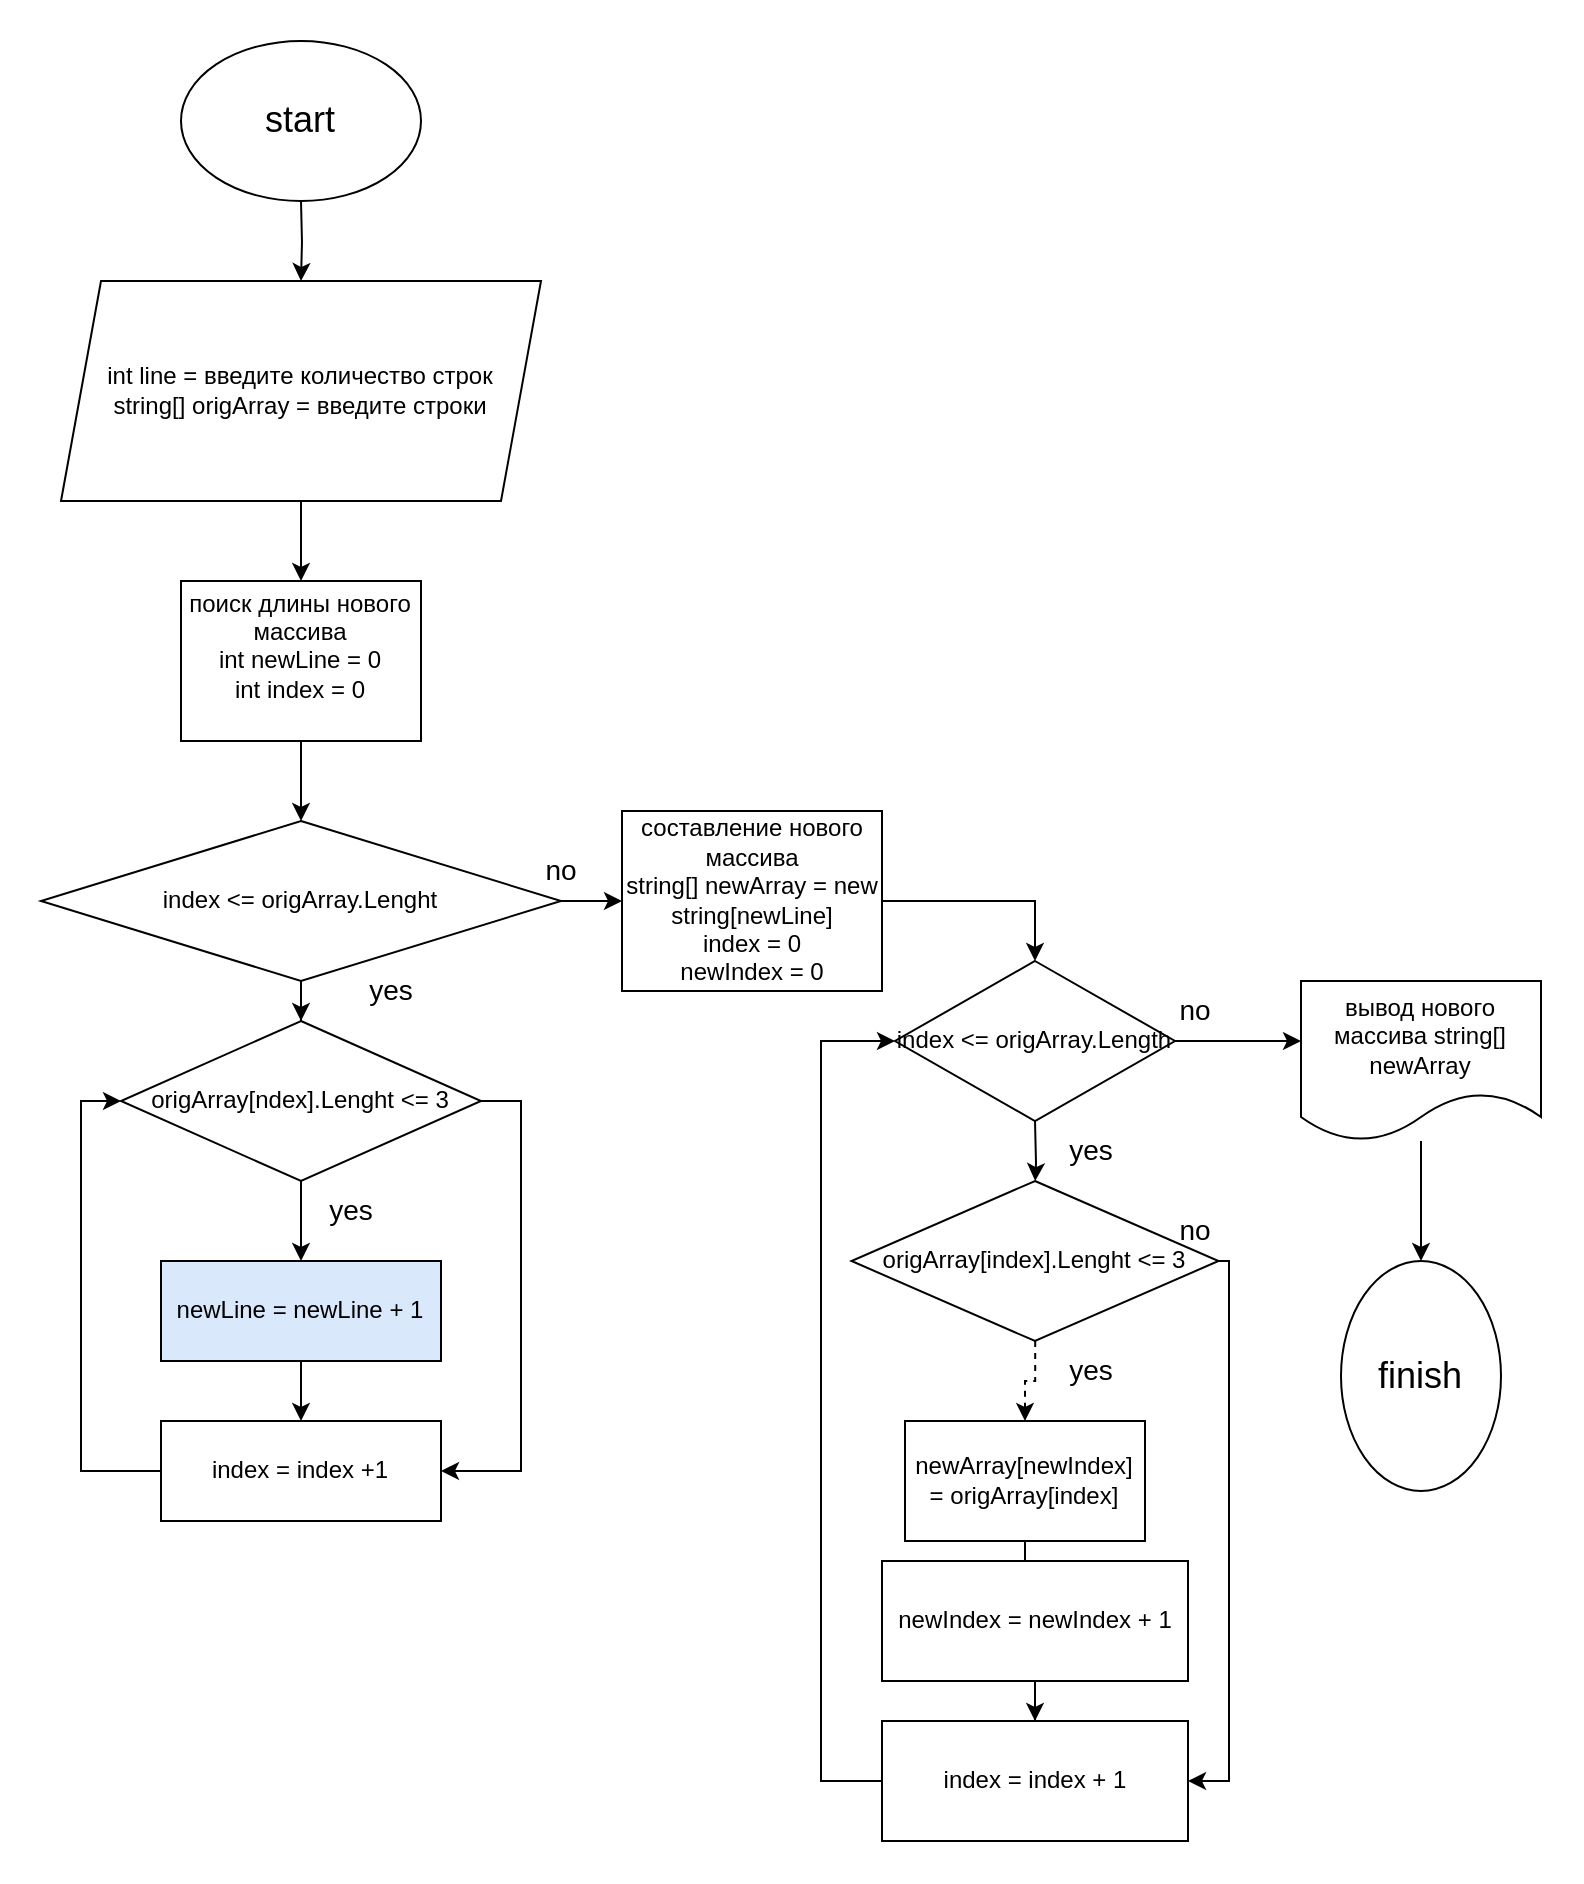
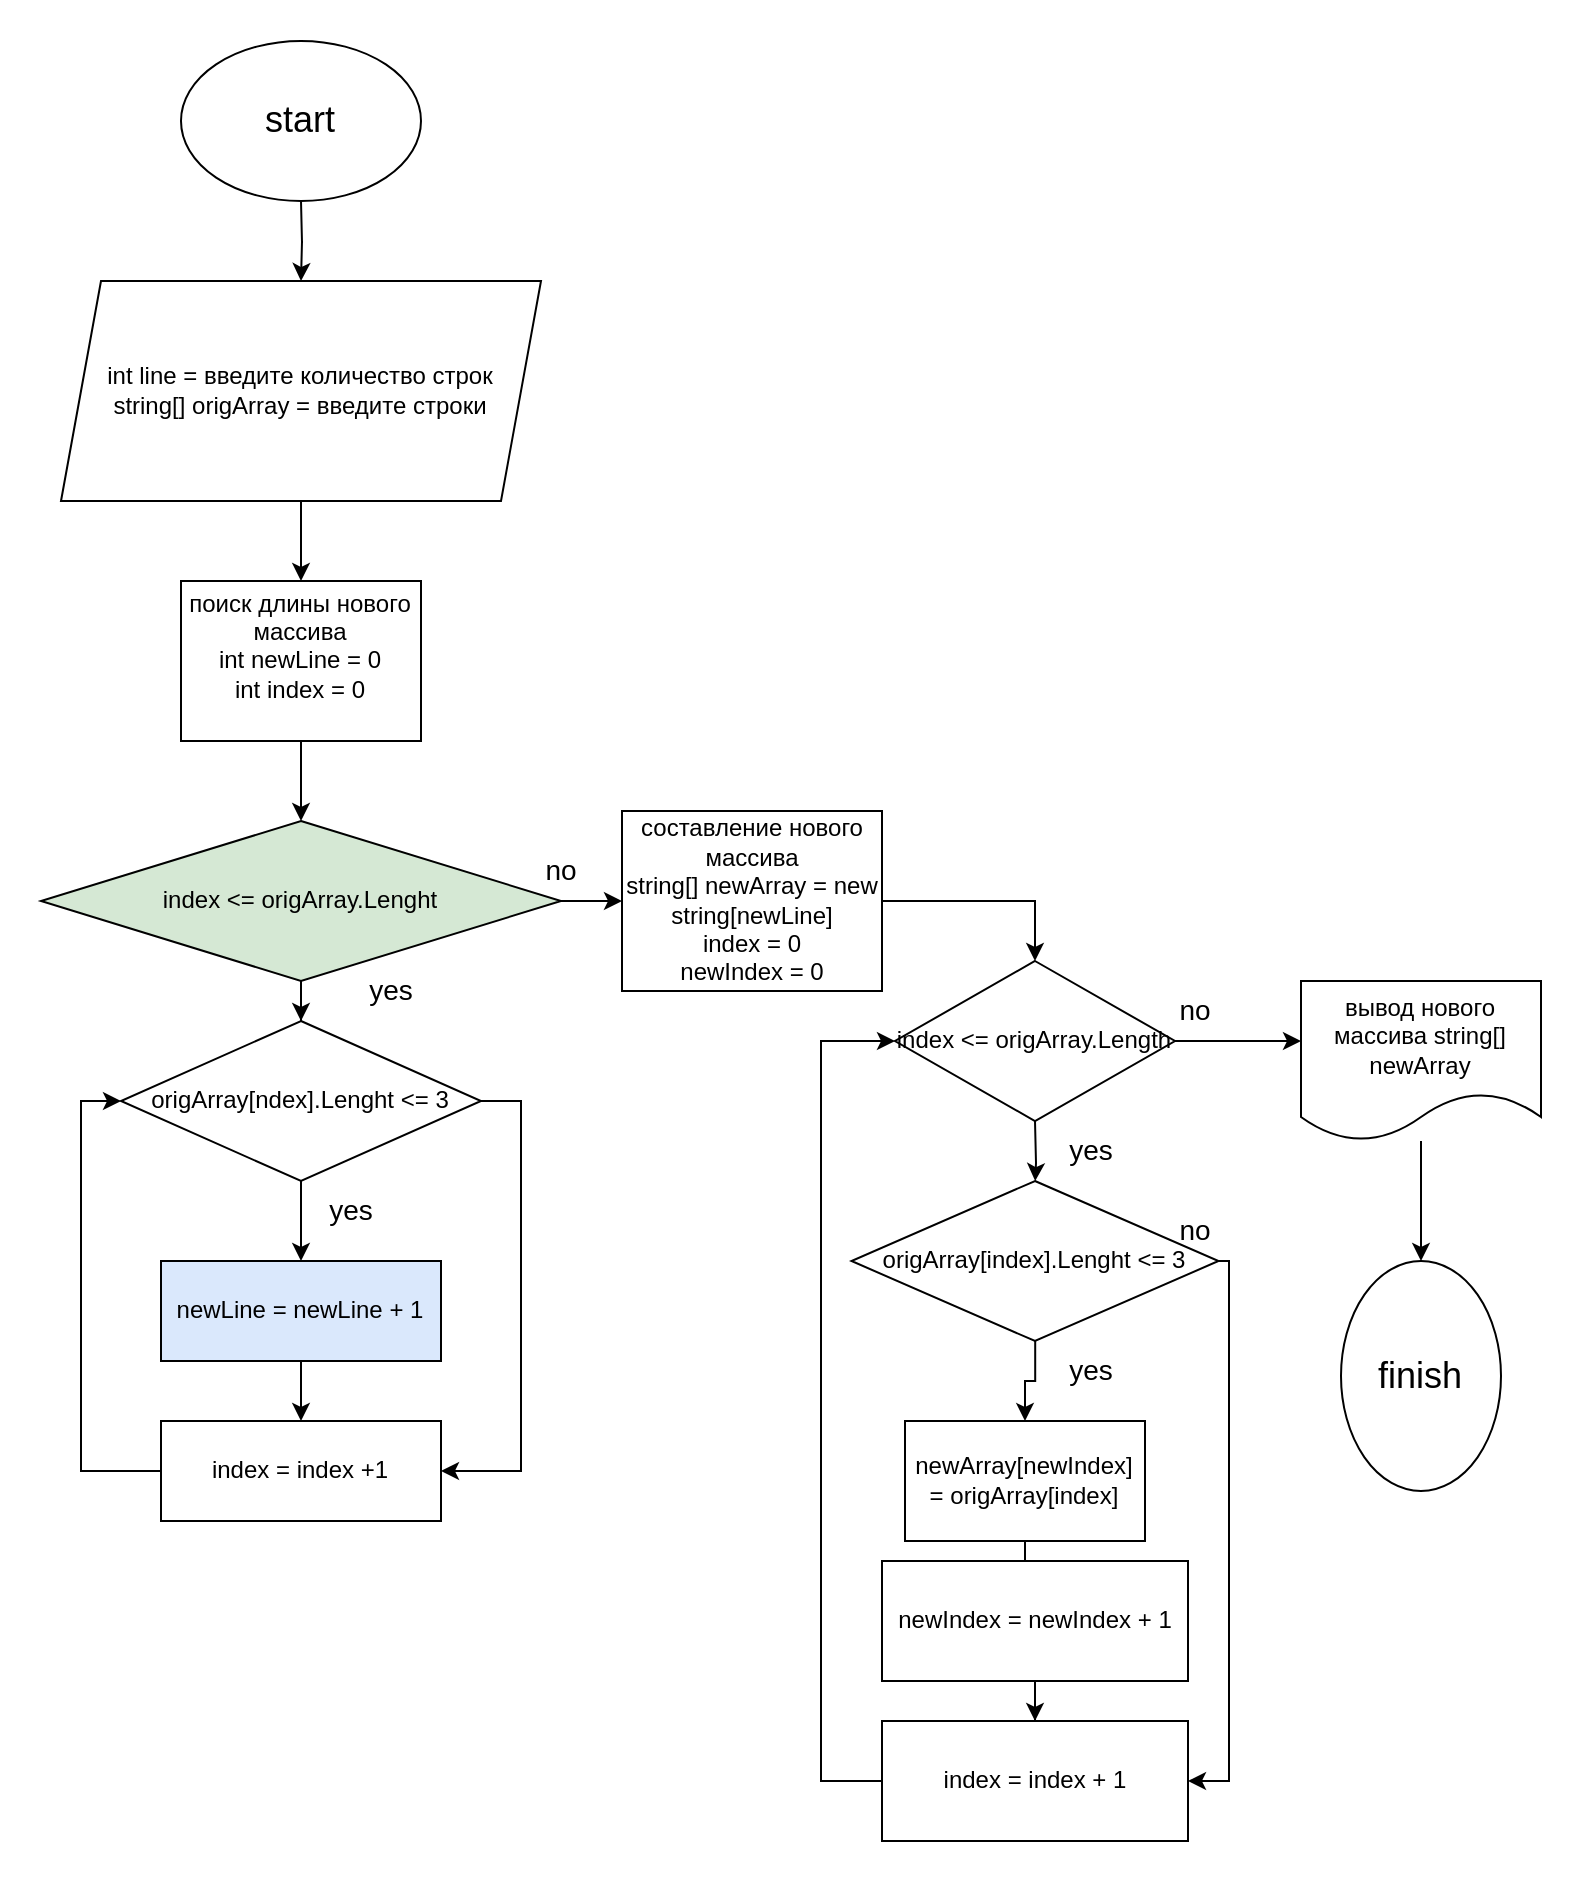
- <mxCell id="8" value="index &amp;lt;= origArray.Lenght" style="rhombus;whiteSpace=wrap;html=1;" vertex="1" parent="1"><mxGeometry x="20" y="410" width="260" height="80" as="geometry" /></mxCell>
+ <mxCell id="8" value="index &amp;lt;= origArray.Lenght" style="rhombus;whiteSpace=wrap;html=1;fillColor=#d5e8d4;" vertex="1" parent="1"><mxGeometry x="20" y="410" width="260" height="80" as="geometry" /></mxCell>
- <mxCell id="23" value="" style="edgeStyle=orthogonalEdgeStyle;rounded=0;orthogonalLoop=1;jettySize=auto;html=1;dashed=1;" edge="1" parent="1" source="25" target="27"><mxGeometry relative="1" as="geometry" /></mxCell>
+ <mxCell id="23" value="" style="edgeStyle=orthogonalEdgeStyle;rounded=0;orthogonalLoop=1;jettySize=auto;html=1;" edge="1" parent="1" source="25" target="27"><mxGeometry relative="1" as="geometry" /></mxCell>
